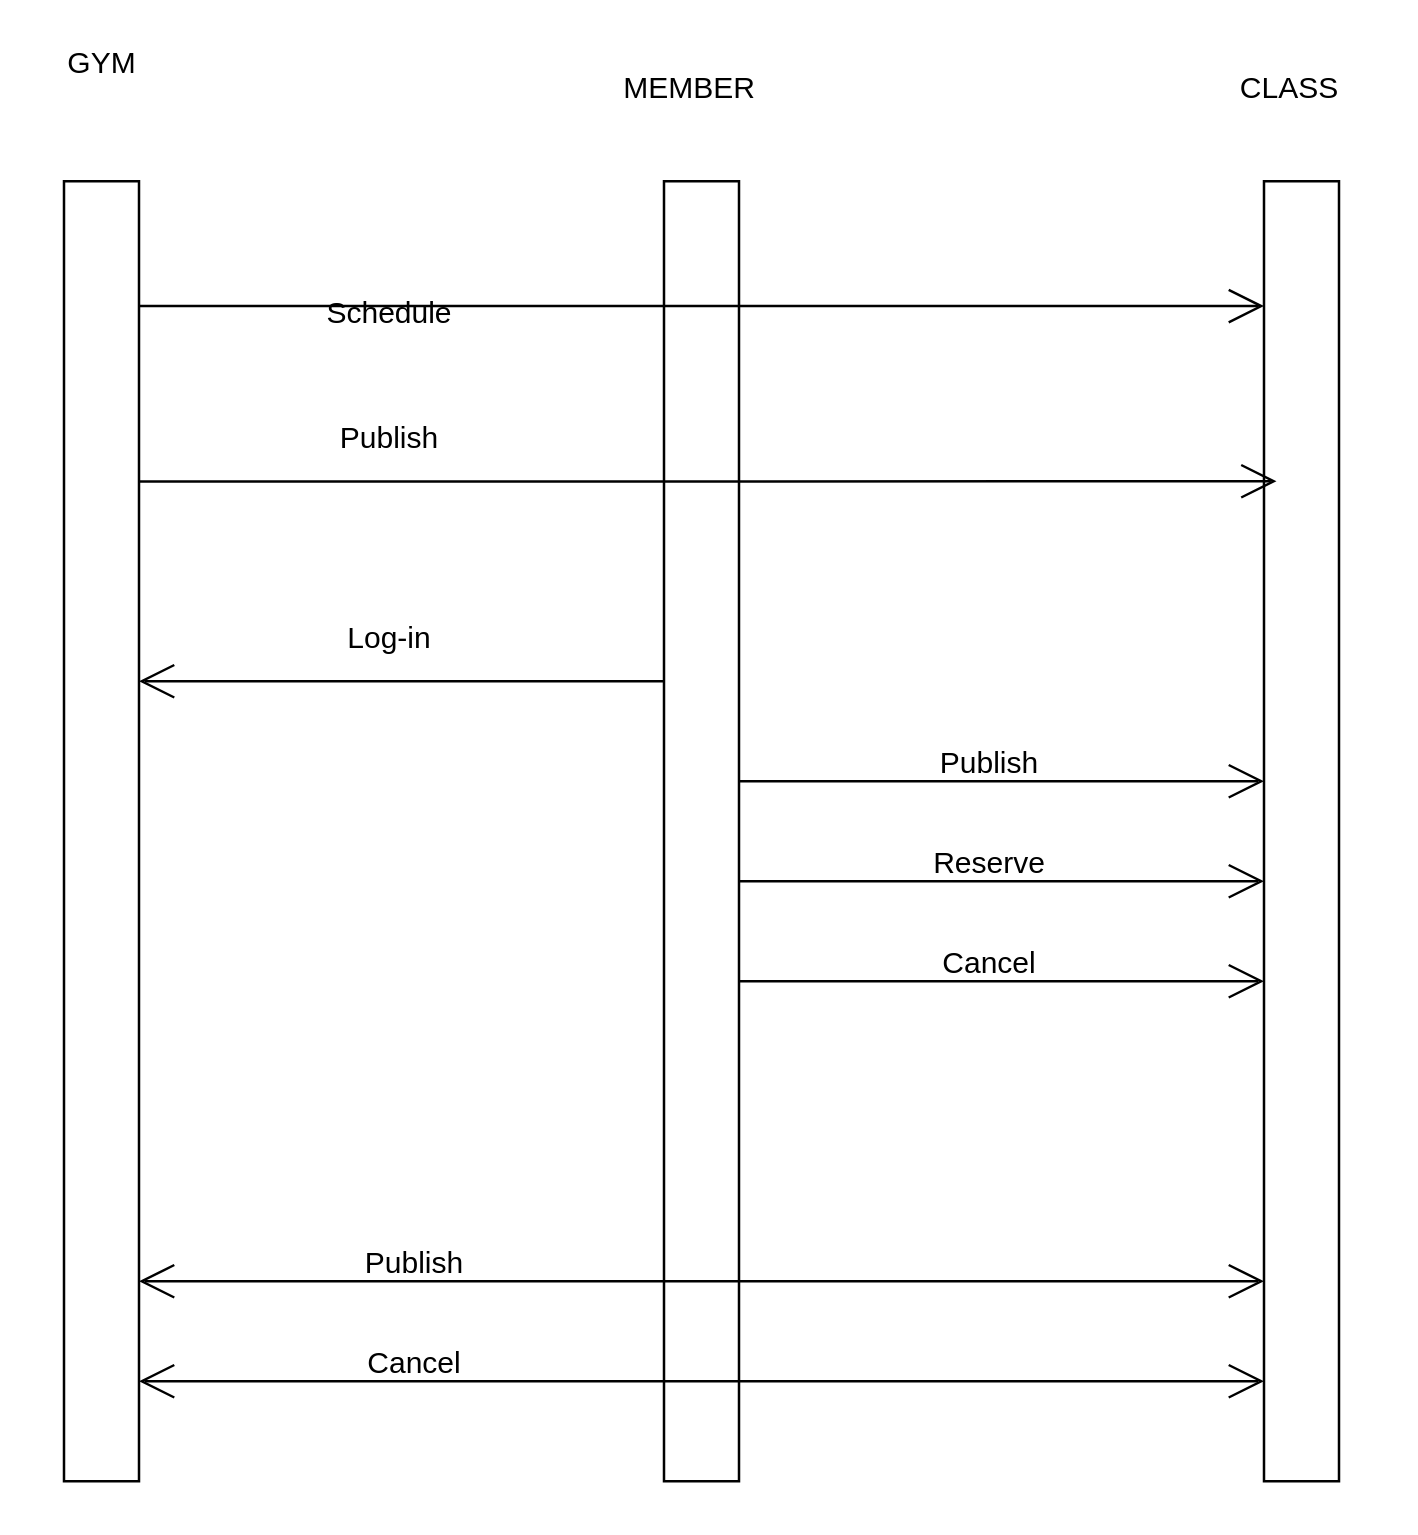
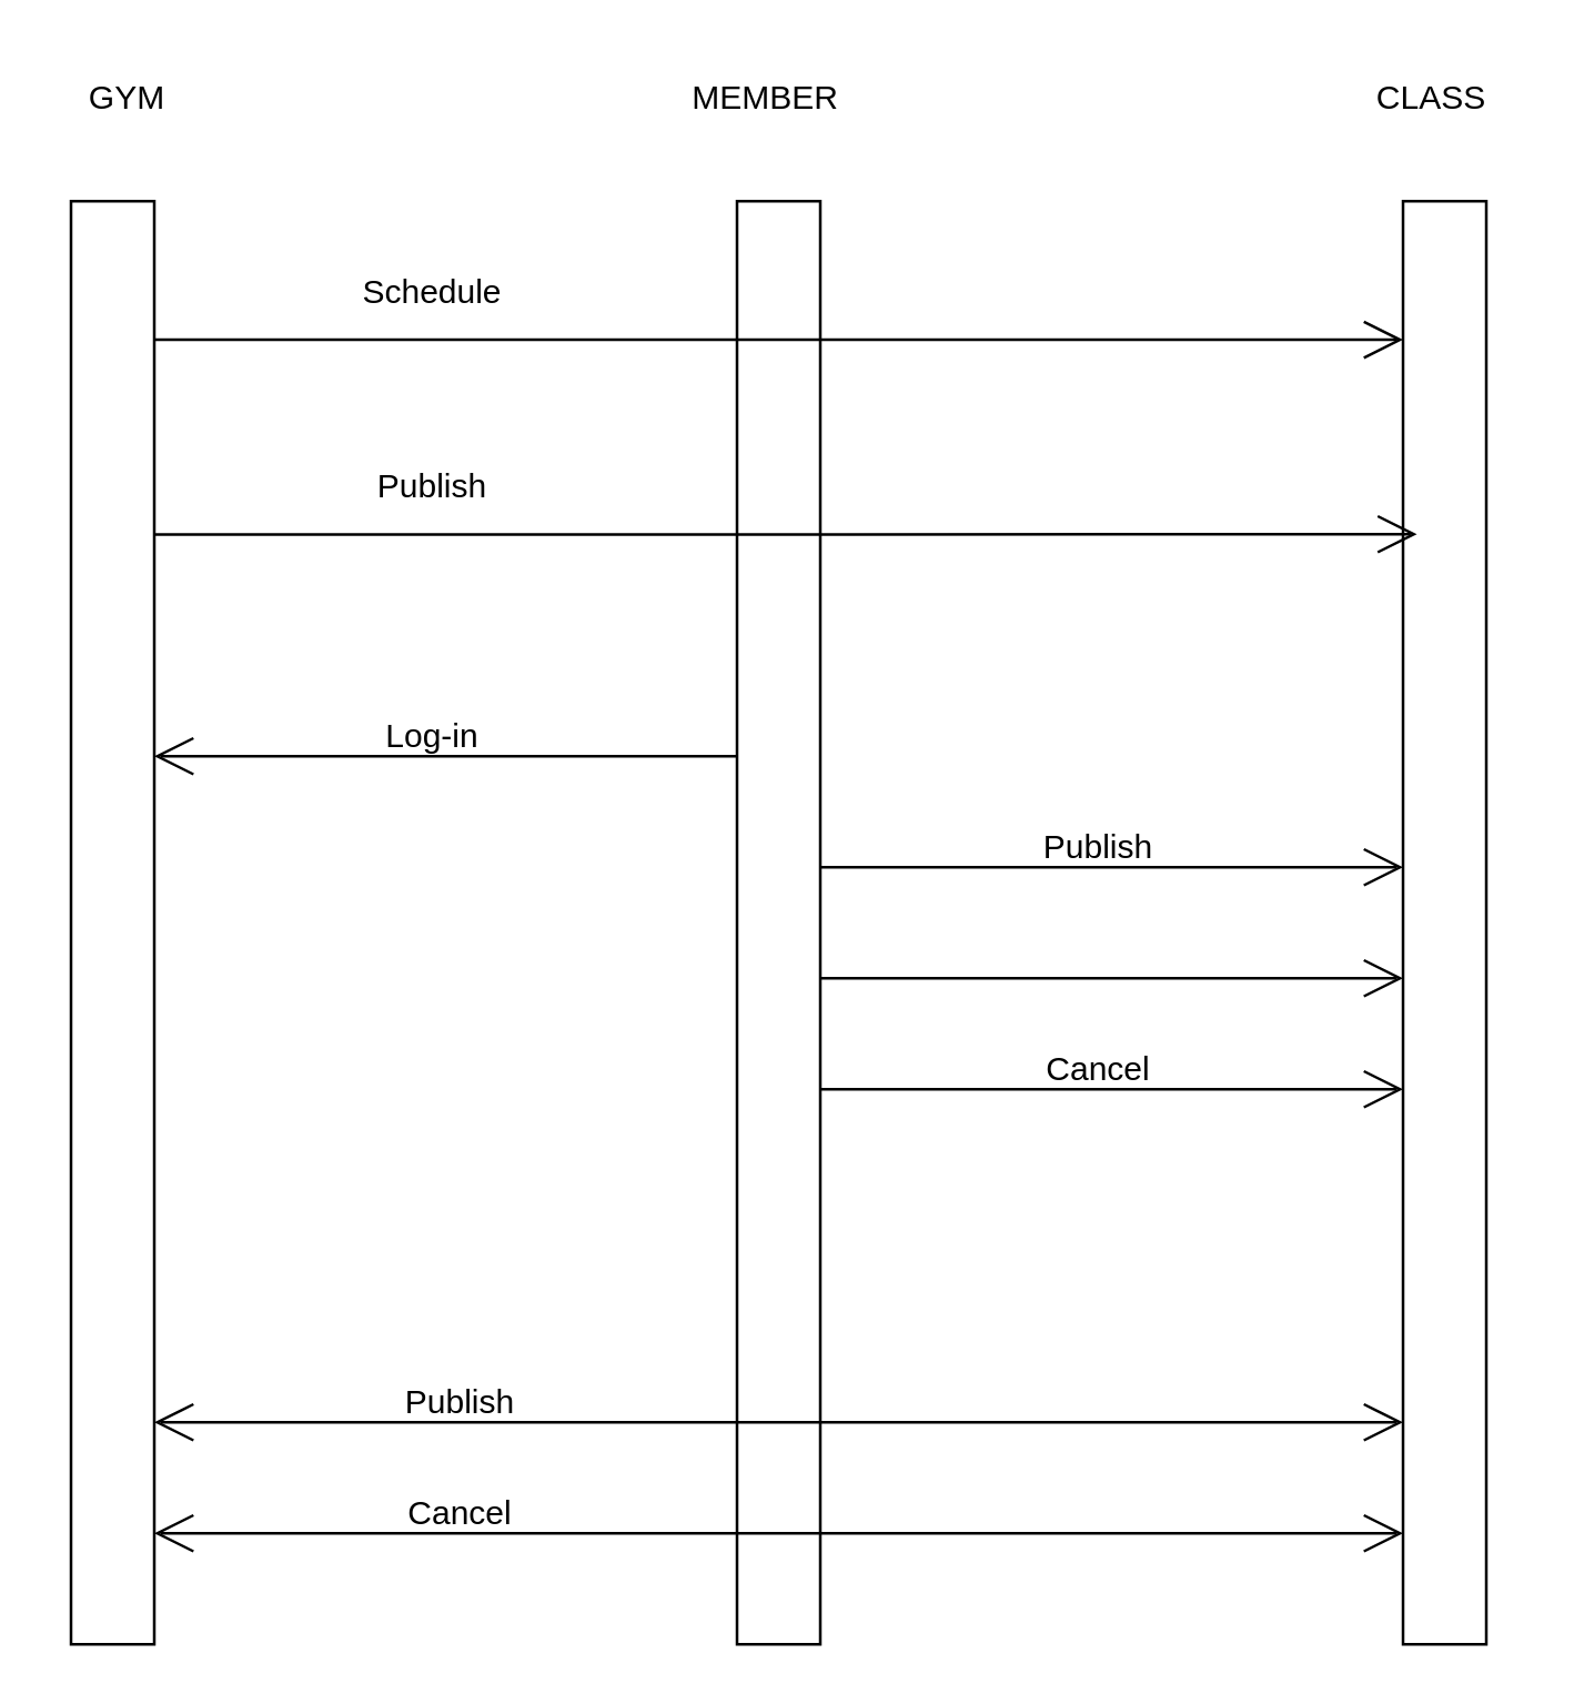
- <mxCell id="5" value="GYM" style="text;html=1;align=center;verticalAlign=middle;resizable=0;points=[];autosize=1;strokeColor=none;fillColor=none;" parent="1" vertex="1"><mxGeometry x="15" y="10" width="50" height="30" as="geometry" /></mxCell>
+ <mxCell id="5" value="GYM" style="text;html=1;align=center;verticalAlign=middle;resizable=0;points=[];autosize=1;strokeColor=none;fillColor=none;" parent="1" vertex="1"><mxGeometry x="20" y="20" width="50" height="30" as="geometry" /></mxCell>
- <mxCell id="18" value="Schedule" style="text;html=1;align=center;verticalAlign=middle;resizable=0;points=[];autosize=1;strokeColor=none;fillColor=none;" parent="1" vertex="1"><mxGeometry x="120" y="110" width="70" height="30" as="geometry" /></mxCell>
+ <mxCell id="18" value="Schedule" style="text;html=1;align=center;verticalAlign=middle;resizable=0;points=[];autosize=1;strokeColor=none;fillColor=none;" parent="1" vertex="1"><mxGeometry x="120" y="90" width="70" height="30" as="geometry" /></mxCell>
- <mxCell id="20" value="Log-in" style="text;html=1;align=center;verticalAlign=middle;resizable=0;points=[];autosize=1;strokeColor=none;fillColor=none;" parent="1" vertex="1"><mxGeometry x="125" y="240" width="60" height="30" as="geometry" /></mxCell>
+ <mxCell id="20" value="Log-in" style="text;html=1;align=center;verticalAlign=middle;resizable=0;points=[];autosize=1;strokeColor=none;fillColor=none;" parent="1" vertex="1"><mxGeometry x="125" y="250" width="60" height="30" as="geometry" /></mxCell>
- <mxCell id="22" value="Reserve" style="text;html=1;align=center;verticalAlign=middle;resizable=0;points=[];autosize=1;strokeColor=none;fillColor=none;" parent="1" vertex="1"><mxGeometry x="360" y="330" width="70" height="30" as="geometry" /></mxCell>
